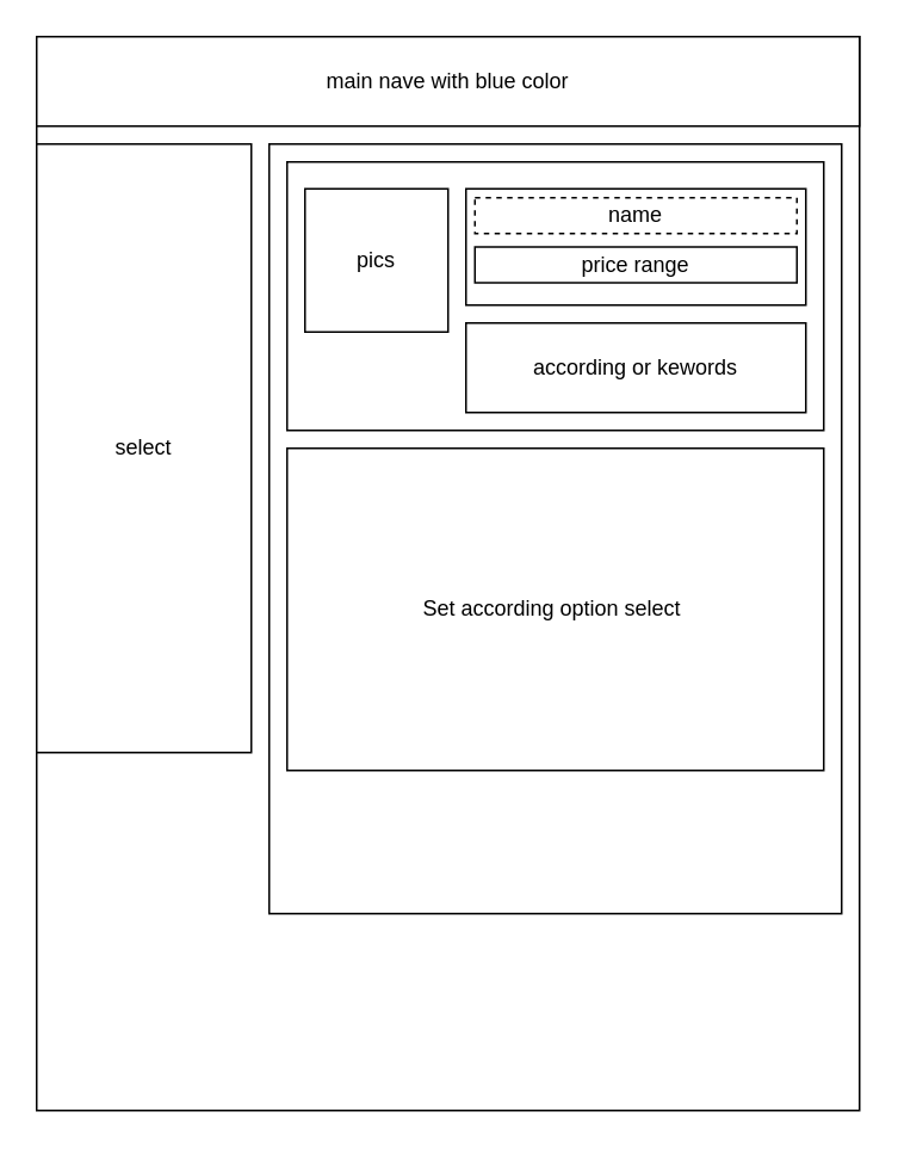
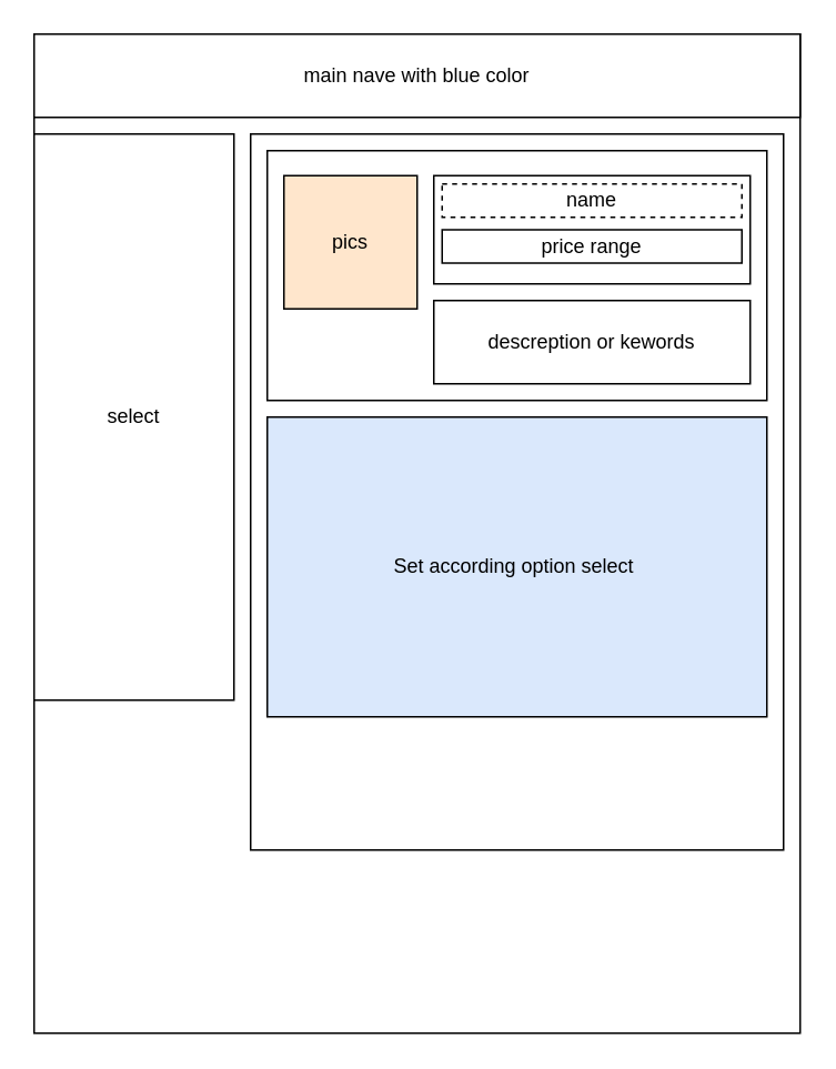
- <mxCell id="7" value="pics" style="whiteSpace=wrap;html=1;aspect=fixed;" vertex="1" parent="1"><mxGeometry x="170" y="105" width="80" height="80" as="geometry" /></mxCell>
+ <mxCell id="7" value="pics" style="whiteSpace=wrap;html=1;aspect=fixed;fillColor=#ffe6cc;" vertex="1" parent="1"><mxGeometry x="170" y="105" width="80" height="80" as="geometry" /></mxCell>
- <mxCell id="11" value="according or kewords" style="rounded=0;whiteSpace=wrap;html=1;" vertex="1" parent="1"><mxGeometry x="260" y="180" width="190" height="50" as="geometry" /></mxCell>
+ <mxCell id="11" value="descreption or kewords" style="rounded=0;whiteSpace=wrap;html=1;" vertex="1" parent="1"><mxGeometry x="260" y="180" width="190" height="50" as="geometry" /></mxCell>
- <mxCell id="12" value="Set according option select&amp;nbsp;" style="rounded=0;whiteSpace=wrap;html=1;" vertex="1" parent="1"><mxGeometry x="160" y="250" width="300" height="180" as="geometry" /></mxCell>
+ <mxCell id="12" value="Set according option select&amp;nbsp;" style="rounded=0;whiteSpace=wrap;html=1;fillColor=#dae8fc;" vertex="1" parent="1"><mxGeometry x="160" y="250" width="300" height="180" as="geometry" /></mxCell>
